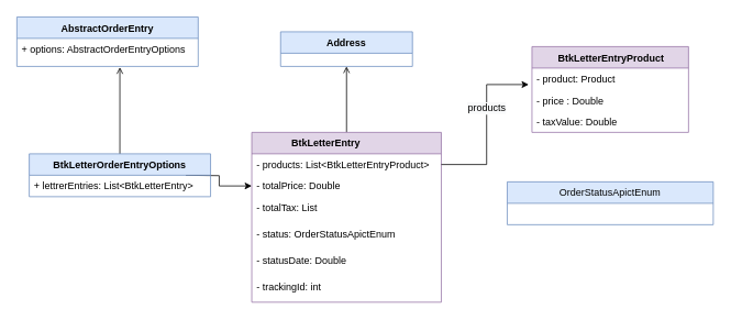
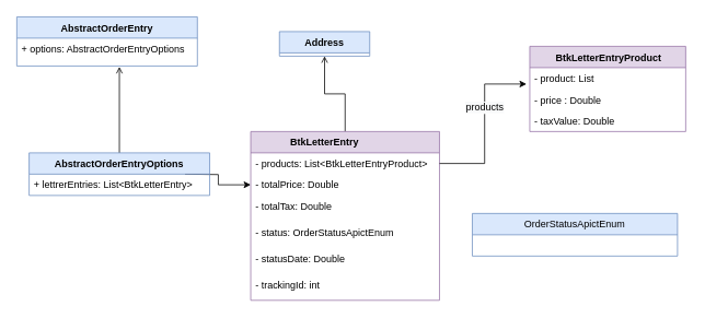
- <mxCell id="22" value="Address" style="swimlane;fontStyle=1;align=center;verticalAlign=top;childLayout=stackLayout;horizontal=1;startSize=26;horizontalStack=0;resizeParent=1;resizeParentMax=0;resizeLast=0;collapsible=1;marginBottom=0;fillColor=#dae8fc;strokeColor=#6c8ebf;" parent="1" vertex="1"><mxGeometry x="340" y="38" width="160" height="42" as="geometry" /></mxCell>
+ <mxCell id="22" value="Address" style="swimlane;fontStyle=1;align=center;verticalAlign=top;childLayout=stackLayout;horizontal=1;startSize=26;horizontalStack=0;resizeParent=1;resizeParentMax=0;resizeLast=0;collapsible=1;marginBottom=0;fillColor=#dae8fc;strokeColor=#6c8ebf;" parent="1" vertex="1"><mxGeometry x="340" y="38" width="110" height="30" as="geometry" /></mxCell>
- <mxCell id="15" value="- product: Product" style="text;strokeColor=none;fillColor=none;align=left;verticalAlign=top;spacingLeft=4;spacingRight=4;overflow=hidden;rotatable=0;points=[[0,0.5],[1,0.5]];portConstraint=eastwest;" parent="14" vertex="1"><mxGeometry y="26" width="190" height="26" as="geometry" /></mxCell>
+ <mxCell id="15" value="- product: List" style="text;strokeColor=none;fillColor=none;align=left;verticalAlign=top;spacingLeft=4;spacingRight=4;overflow=hidden;rotatable=0;points=[[0,0.5],[1,0.5]];portConstraint=eastwest;" parent="14" vertex="1"><mxGeometry y="26" width="190" height="26" as="geometry" /></mxCell>
- <mxCell id="20" value="BtkLetterOrderEntryOptions" style="swimlane;fontStyle=1;childLayout=stackLayout;horizontal=1;startSize=26;fillColor=#dae8fc;horizontalStack=0;resizeParent=1;resizeParentMax=0;resizeLast=0;collapsible=1;marginBottom=0;strokeColor=#6c8ebf;" parent="1" vertex="1"><mxGeometry x="35" y="186" width="220" height="52" as="geometry" /></mxCell>
+ <mxCell id="20" value="AbstractOrderEntryOptions" style="swimlane;fontStyle=1;childLayout=stackLayout;horizontal=1;startSize=26;fillColor=#dae8fc;horizontalStack=0;resizeParent=1;resizeParentMax=0;resizeLast=0;collapsible=1;marginBottom=0;strokeColor=#6c8ebf;" parent="1" vertex="1"><mxGeometry x="35" y="186" width="220" height="52" as="geometry" /></mxCell>
- <mxCell id="23" value="OrderStatusApictEnum" style="swimlane;fontStyle=0;childLayout=stackLayout;horizontal=1;startSize=26;fillColor=#dae8fc;horizontalStack=0;resizeParent=1;resizeParentMax=0;resizeLast=0;collapsible=1;marginBottom=0;strokeColor=#6c8ebf;" vertex="1" parent="1"><mxGeometry x="615" y="220" width="250" height="52" as="geometry" /></mxCell>
+ <mxCell id="23" value="OrderStatusApictEnum" style="swimlane;fontStyle=0;childLayout=stackLayout;horizontal=1;startSize=26;fillColor=#dae8fc;horizontalStack=0;resizeParent=1;resizeParentMax=0;resizeLast=0;collapsible=1;marginBottom=0;strokeColor=#6c8ebf;" vertex="1" parent="1"><mxGeometry x="575" y="260" width="250" height="52" as="geometry" /></mxCell>
- <mxCell id="8" value="- totalTax: List" style="text;strokeColor=none;fillColor=none;align=left;verticalAlign=top;spacingLeft=4;spacingRight=4;overflow=hidden;rotatable=0;points=[[0,0.5],[1,0.5]];portConstraint=eastwest;" parent="5" vertex="1"><mxGeometry y="78" width="230" height="32" as="geometry" /></mxCell>
+ <mxCell id="8" value="- totalTax: Double" style="text;strokeColor=none;fillColor=none;align=left;verticalAlign=top;spacingLeft=4;spacingRight=4;overflow=hidden;rotatable=0;points=[[0,0.5],[1,0.5]];portConstraint=eastwest;" parent="5" vertex="1"><mxGeometry y="78" width="230" height="32" as="geometry" /></mxCell>
